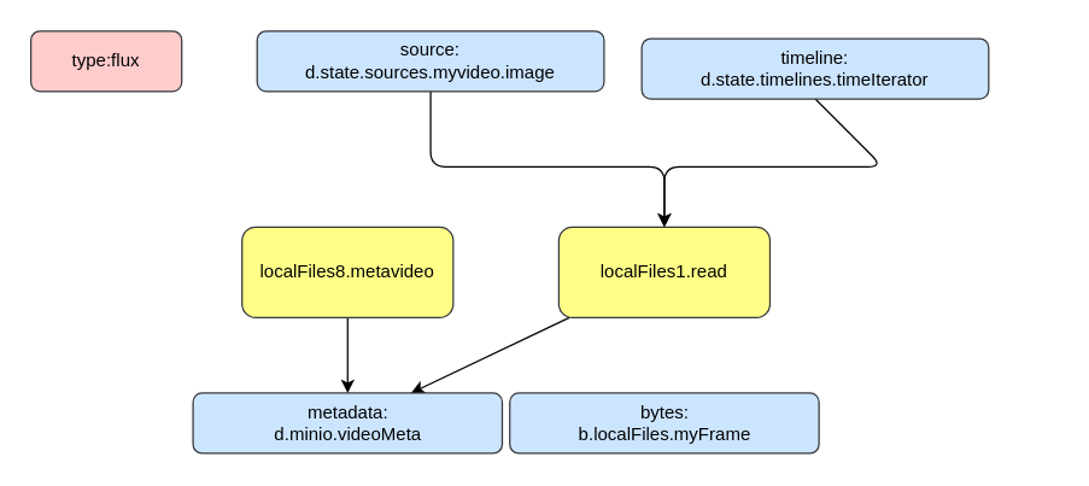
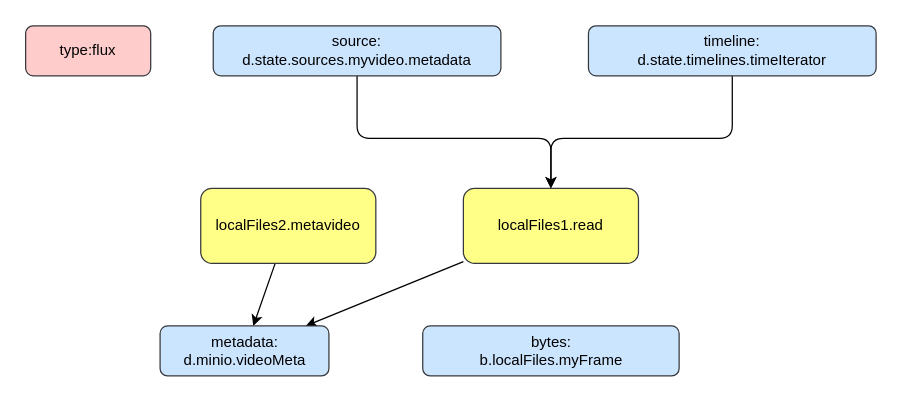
- <mxCell id="6" value="source:&#10;d.state.sources.myvideo.image" style="rounded=1;whiteSpace=wrap;fillColor=#cce5ff;strokeColor=#36393d;fontColor=#000000;" parent="1" vertex="1"><mxGeometry x="170" y="20" width="230" height="40" as="geometry" /></mxCell>
+ <mxCell id="6" value="source:&#10;d.state.sources.myvideo.metadata" style="rounded=1;whiteSpace=wrap;fillColor=#cce5ff;strokeColor=#36393d;fontColor=#000000;" parent="1" vertex="1"><mxGeometry x="170" y="20" width="230" height="40" as="geometry" /></mxCell>
- <mxCell id="7" value="timeline:&#10;d.state.timelines.timeIterator" style="rounded=1;whiteSpace=wrap;fillColor=#cce5ff;strokeColor=#36393d;fontColor=#000000;" parent="1" vertex="1"><mxGeometry x="425" y="25" width="230" height="40" as="geometry" /></mxCell>
+ <mxCell id="7" value="timeline:&#10;d.state.timelines.timeIterator" style="rounded=1;whiteSpace=wrap;fillColor=#cce5ff;strokeColor=#36393d;fontColor=#000000;" parent="1" vertex="1"><mxGeometry x="470" y="20" width="230" height="40" as="geometry" /></mxCell>
- <mxCell id="11" value="localFiles8.metavideo" style="rounded=1;whiteSpace=wrap;fillColor=#ffff88;strokeColor=#36393d;fontColor=#000000;" vertex="1" parent="1"><mxGeometry x="160" y="150" width="140" height="60" as="geometry" /></mxCell>
+ <mxCell id="11" value="localFiles2.metavideo" style="rounded=1;whiteSpace=wrap;fillColor=#ffff88;strokeColor=#36393d;fontColor=#000000;" vertex="1" parent="1"><mxGeometry x="160" y="150" width="140" height="60" as="geometry" /></mxCell>
- <mxCell id="12" value="metadata:&#10;d.minio.videoMeta" style="rounded=1;whiteSpace=wrap;fillColor=#cce5ff;strokeColor=#36393d;fontColor=#000000;" vertex="1" parent="1"><mxGeometry x="127.5" y="260" width="205" height="40" as="geometry" /></mxCell>
+ <mxCell id="12" value="metadata:&#10;d.minio.videoMeta" style="rounded=1;whiteSpace=wrap;fillColor=#cce5ff;strokeColor=#36393d;fontColor=#000000;" vertex="1" parent="1"><mxGeometry x="127.5" y="260" width="135" height="40" as="geometry" /></mxCell>
